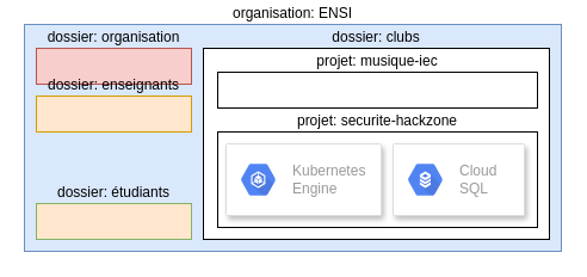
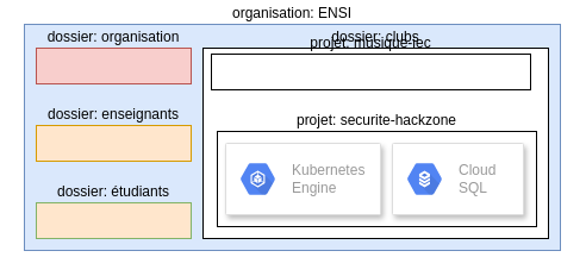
- <mxCell id="8" value="projet: musique-iec" style="rounded=0;whiteSpace=wrap;html=1;labelPosition=center;verticalLabelPosition=top;align=center;verticalAlign=bottom;" parent="1" vertex="1"><mxGeometry x="182" y="60" width="268" height="30" as="geometry" /></mxCell>
+ <mxCell id="8" value="projet: musique-iec" style="rounded=0;whiteSpace=wrap;html=1;labelPosition=center;verticalLabelPosition=top;align=center;verticalAlign=bottom;" parent="1" vertex="1"><mxGeometry x="177" y="45" width="268" height="30" as="geometry" /></mxCell>
- <mxCell id="4" value="dossier: enseignants" style="rounded=0;whiteSpace=wrap;html=1;labelPosition=center;verticalLabelPosition=top;align=center;verticalAlign=bottom;fillColor=#ffe6cc;strokeColor=#d79b00;" parent="1" vertex="1"><mxGeometry x="30" y="80" width="130" height="30" as="geometry" /></mxCell>
+ <mxCell id="4" value="dossier: enseignants" style="rounded=0;whiteSpace=wrap;html=1;labelPosition=center;verticalLabelPosition=top;align=center;verticalAlign=bottom;fillColor=#ffe6cc;strokeColor=#d79b00;" parent="1" vertex="1"><mxGeometry x="30" y="105" width="130" height="30" as="geometry" /></mxCell>
